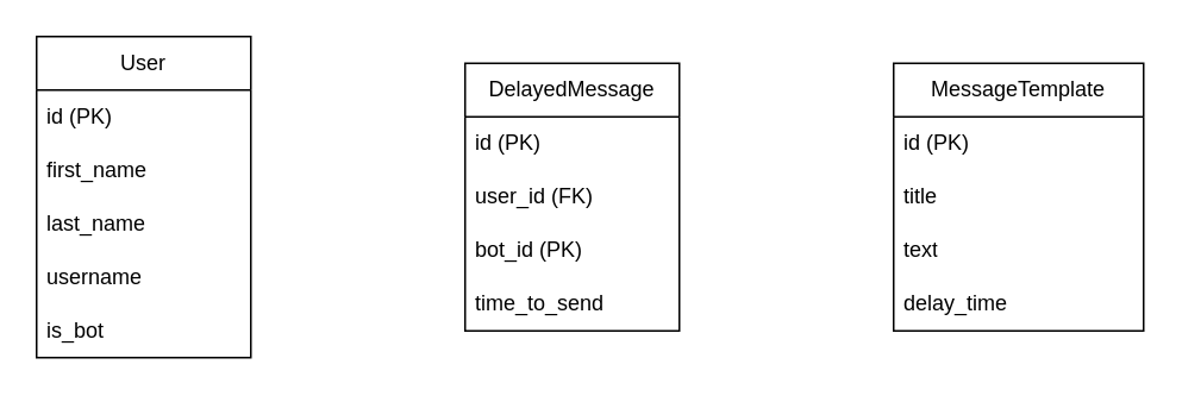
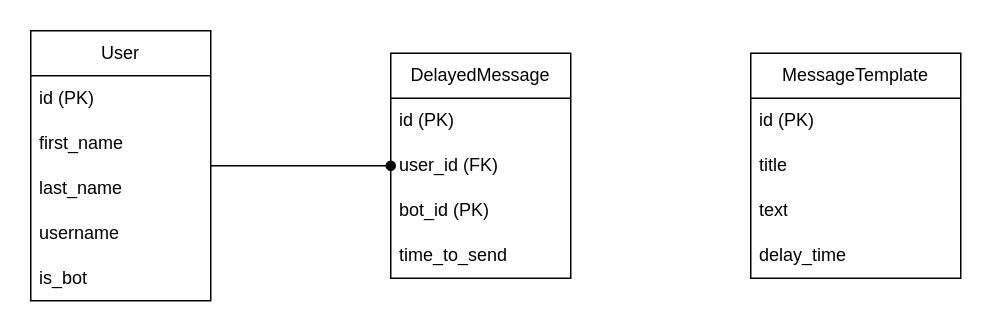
+ <mxCell id="2" style="edgeStyle=orthogonalEdgeStyle;rounded=0;orthogonalLoop=1;jettySize=auto;html=1;endArrow=oval;endFill=1;" edge="1" parent="1" source="3" target="14"><mxGeometry relative="1" as="geometry" /></mxCell>
